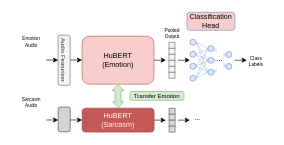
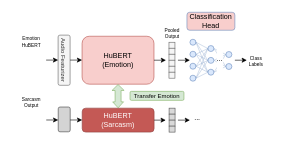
- <mxCell id="47" value="&lt;p style=&quot;line-height: 80%;&quot;&gt;&lt;span style=&quot;font-size: 8px;&quot;&gt;Emotion&lt;br&gt;Audio&lt;/span&gt;&lt;/p&gt;" style="text;html=1;align=center;verticalAlign=middle;resizable=0;points=[];autosize=1;strokeColor=none;fillColor=none;" vertex="1" parent="1"><mxGeometry x="25.5" y="39" width="50" height="60" as="geometry" /></mxCell>
+ <mxCell id="47" value="&lt;p style=&quot;line-height: 80%;&quot;&gt;&lt;span style=&quot;font-size: 8px;&quot;&gt;Emotion&lt;br&gt;HuBERT&lt;/span&gt;&lt;/p&gt;" style="text;html=1;align=center;verticalAlign=middle;resizable=0;points=[];autosize=1;strokeColor=none;fillColor=none;" vertex="1" parent="1"><mxGeometry x="25.5" y="39" width="50" height="60" as="geometry" /></mxCell>
- <mxCell id="62" value="&lt;p style=&quot;line-height: 80%;&quot;&gt;&lt;span style=&quot;font-size: 8px;&quot;&gt;Sarcasm&lt;br&gt;Audio&lt;/span&gt;&lt;/p&gt;" style="text;html=1;align=center;verticalAlign=middle;resizable=0;points=[];autosize=1;strokeColor=none;fillColor=none;" vertex="1" parent="1"><mxGeometry x="20.5" y="140" width="60" height="60" as="geometry" /></mxCell>
+ <mxCell id="62" value="&lt;p style=&quot;line-height: 80%;&quot;&gt;&lt;span style=&quot;font-size: 8px;&quot;&gt;Sarcasm&lt;br&gt;Output&lt;/span&gt;&lt;/p&gt;" style="text;html=1;align=center;verticalAlign=middle;resizable=0;points=[];autosize=1;strokeColor=none;fillColor=none;" vertex="1" parent="1"><mxGeometry x="20.5" y="140" width="60" height="60" as="geometry" /></mxCell>
